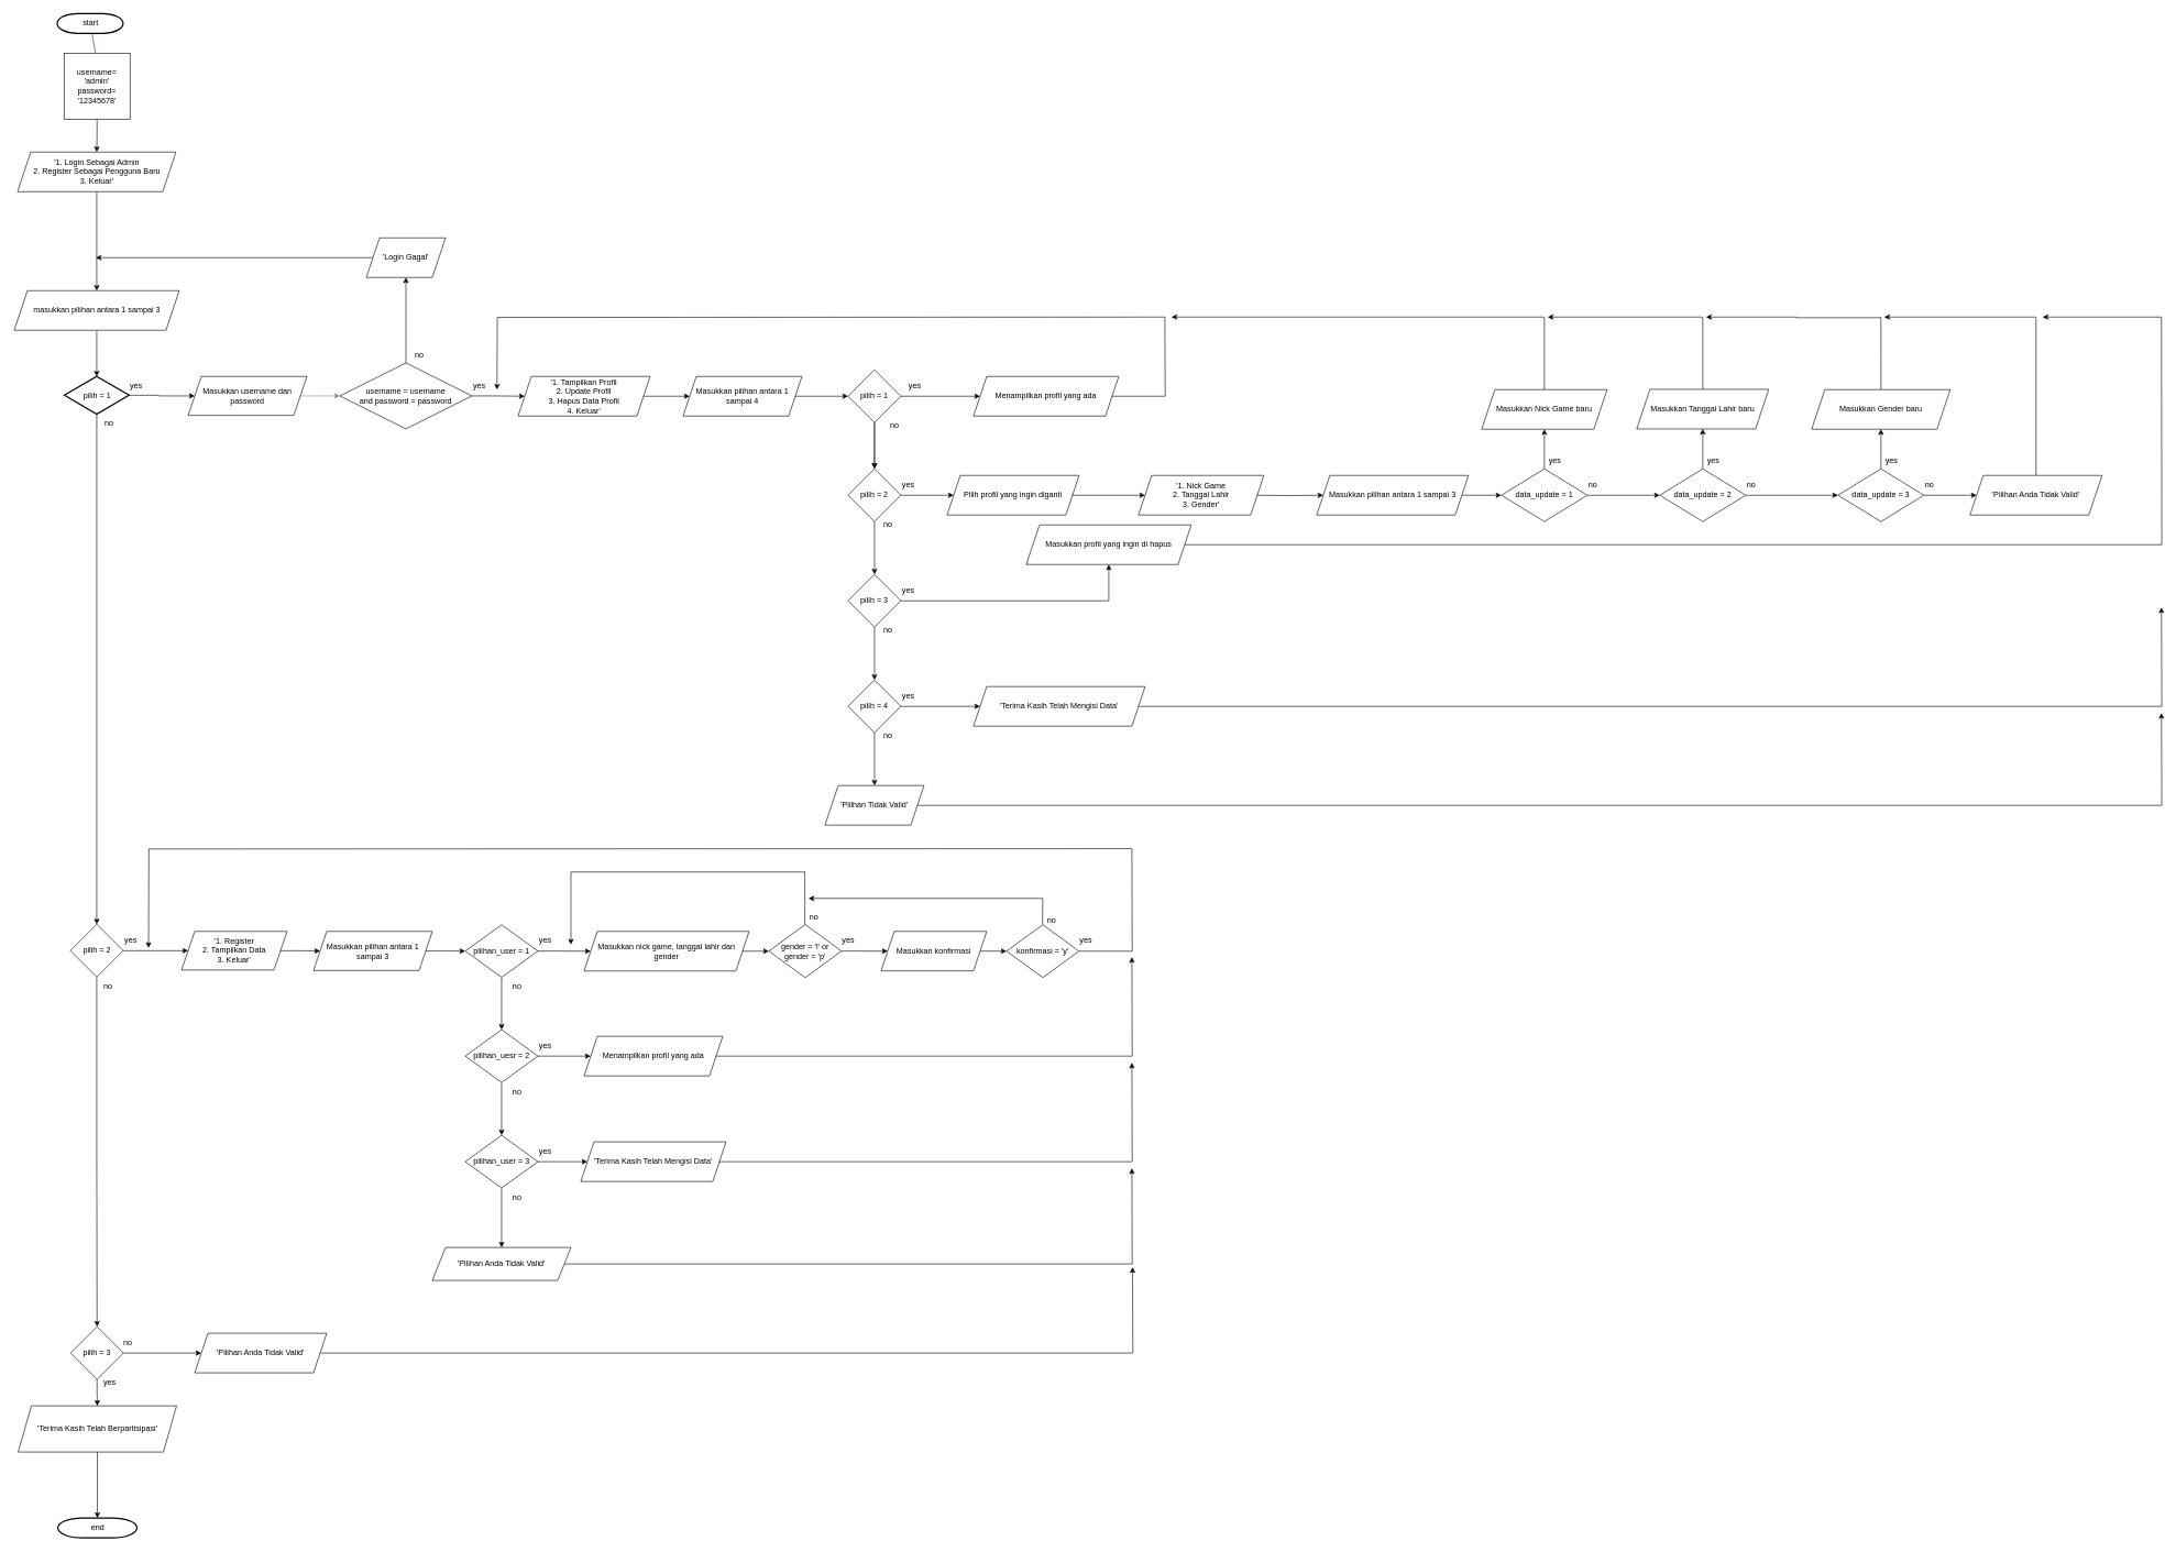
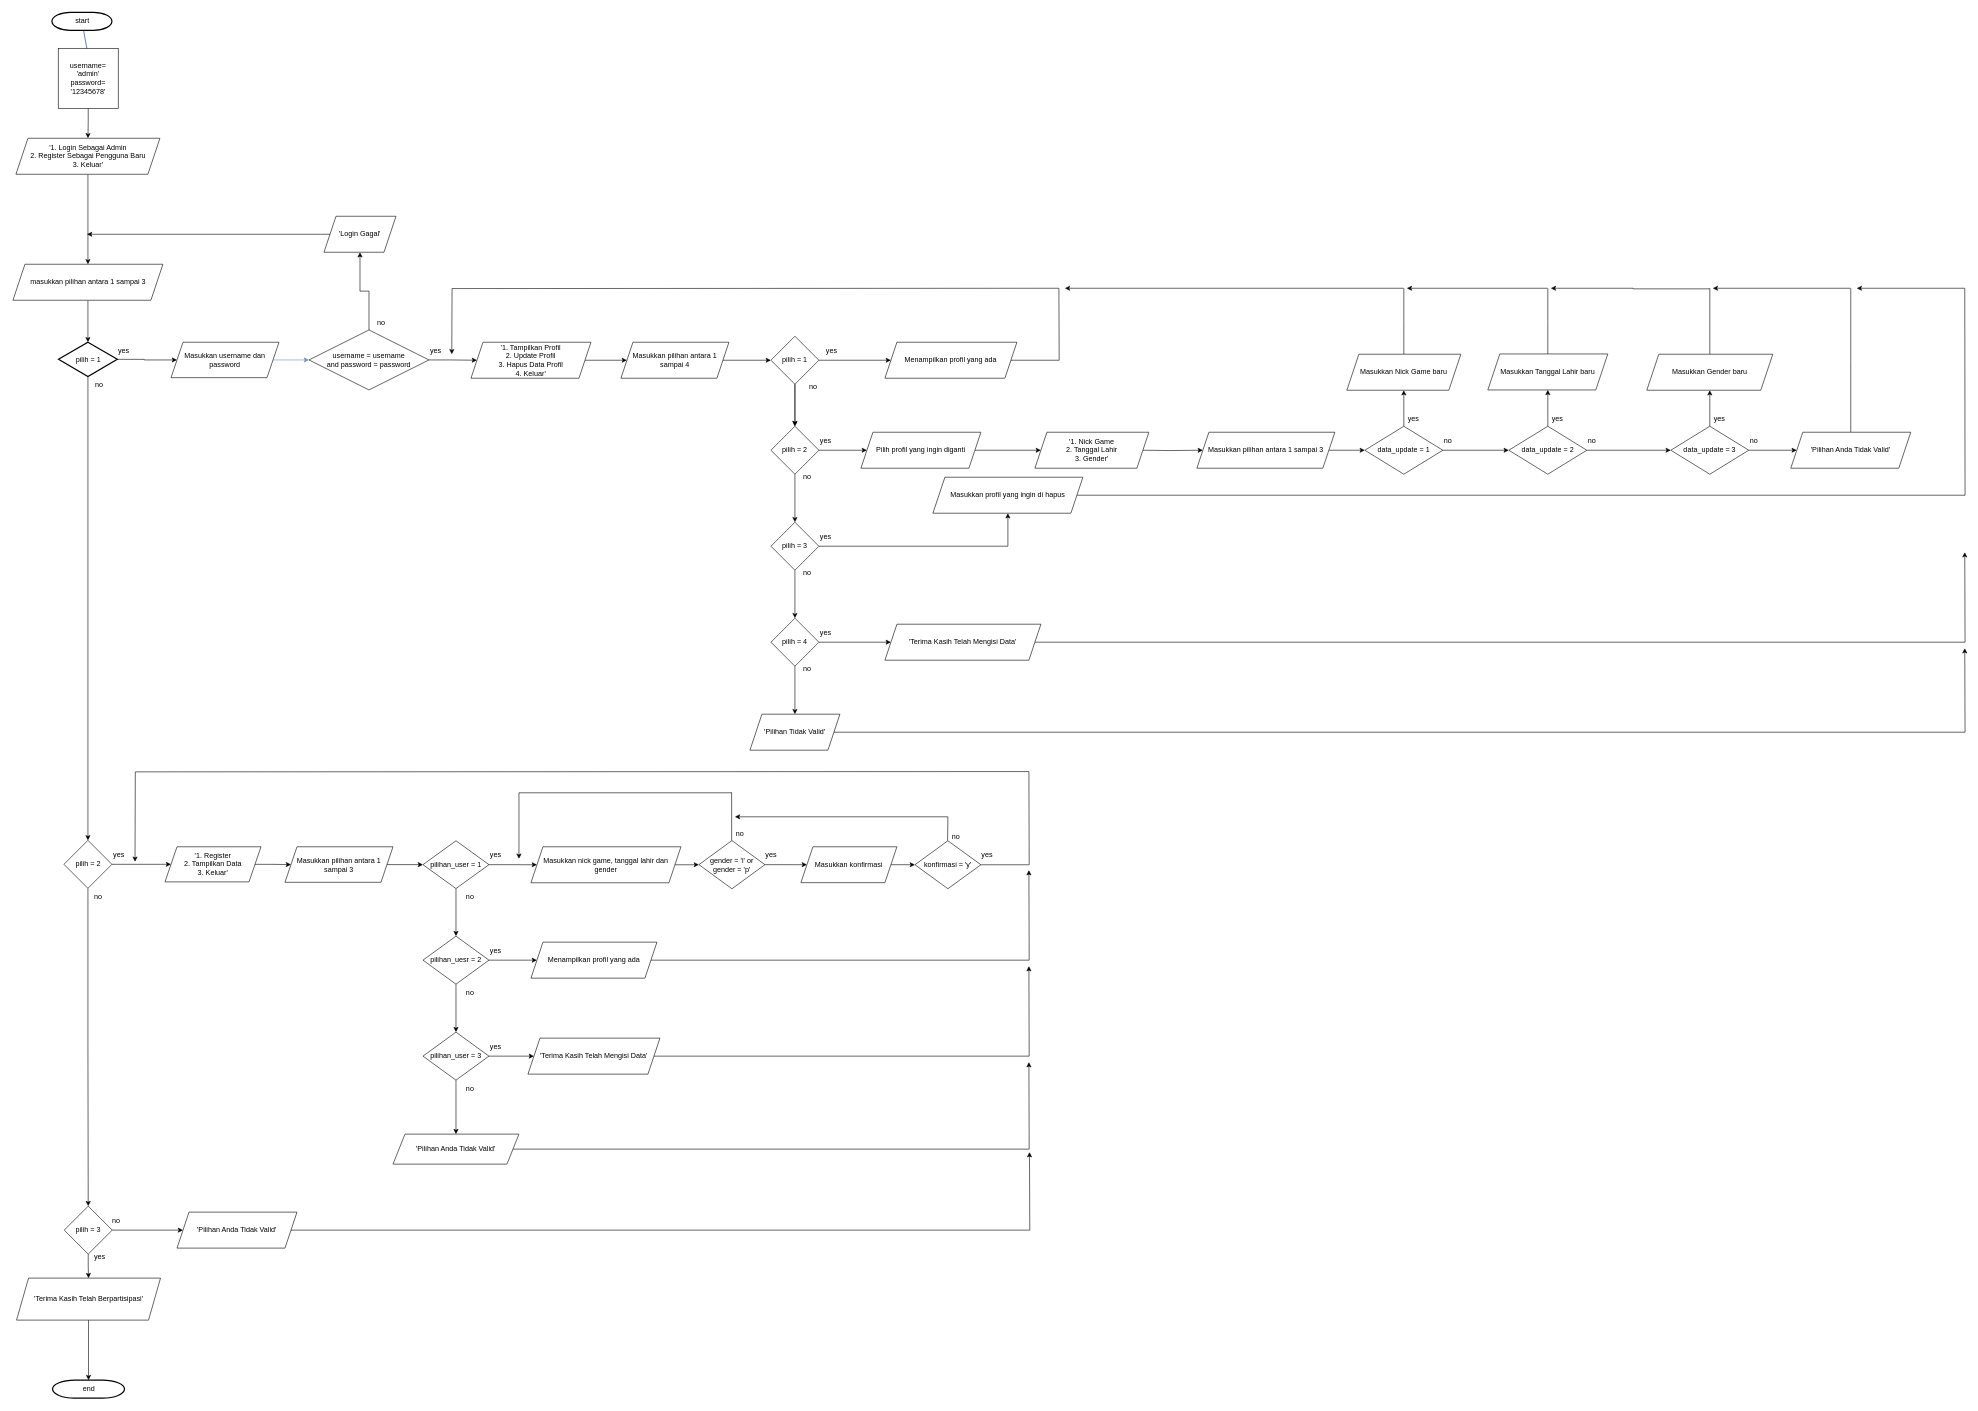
- <mxCell id="135" value="'Login Gagal'" style="shape=parallelogram;perimeter=parallelogramPerimeter;whiteSpace=wrap;html=1;fixedSize=1;" parent="1" vertex="1"><mxGeometry x="554" y="360" width="120" height="60" as="geometry" /></mxCell>
+ <mxCell id="135" value="'Login Gagal'" style="shape=parallelogram;perimeter=parallelogramPerimeter;whiteSpace=wrap;html=1;fixedSize=1;" parent="1" vertex="1"><mxGeometry x="539" y="360" width="120" height="60" as="geometry" /></mxCell>
